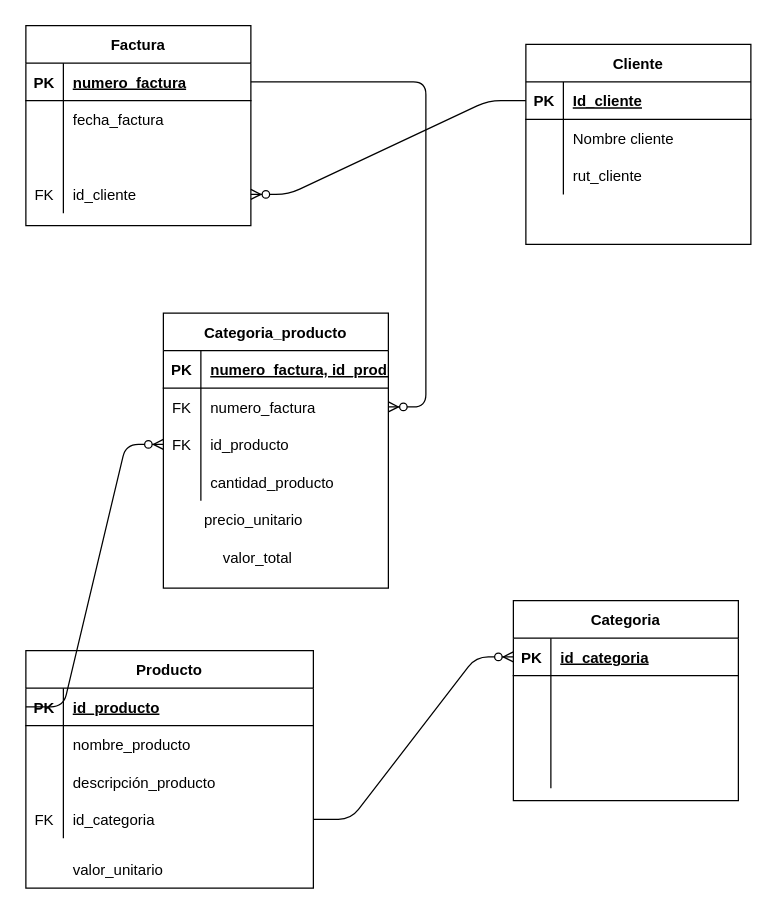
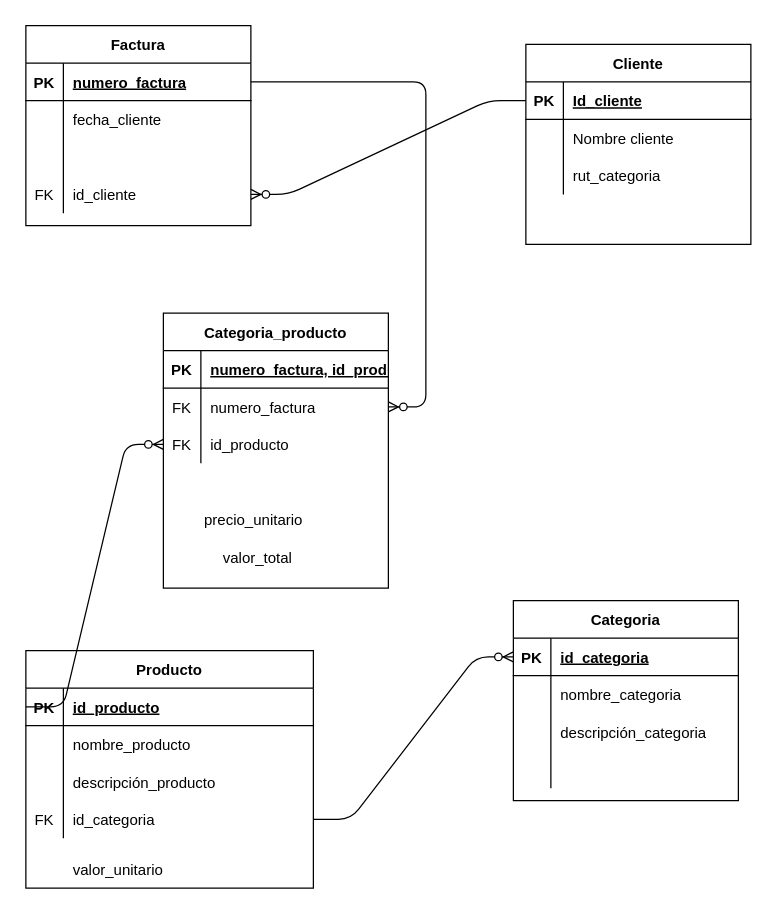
- <mxCell id="59" value="fecha_factura" style="shape=partialRectangle;connectable=0;fillColor=none;top=0;left=0;bottom=0;right=0;align=left;spacingLeft=6;overflow=hidden;" vertex="1" parent="57"><mxGeometry x="30" width="150" height="30" as="geometry" /></mxCell>
+ <mxCell id="59" value="fecha_cliente" style="shape=partialRectangle;connectable=0;fillColor=none;top=0;left=0;bottom=0;right=0;align=left;spacingLeft=6;overflow=hidden;" vertex="1" parent="57"><mxGeometry x="30" width="150" height="30" as="geometry" /></mxCell>
- <mxCell id="11" value="rut_cliente" style="shape=partialRectangle;connectable=0;fillColor=none;top=0;left=0;bottom=0;right=0;align=left;spacingLeft=6;overflow=hidden;" vertex="1" parent="9"><mxGeometry x="30" width="150" height="30" as="geometry" /></mxCell>
+ <mxCell id="11" value="rut_categoria" style="shape=partialRectangle;connectable=0;fillColor=none;top=0;left=0;bottom=0;right=0;align=left;spacingLeft=6;overflow=hidden;" vertex="1" parent="9"><mxGeometry x="30" width="150" height="30" as="geometry" /></mxCell>
- <mxCell id="26" value="cantidad_producto" style="shape=partialRectangle;connectable=0;fillColor=none;top=0;left=0;bottom=0;right=0;align=left;spacingLeft=6;overflow=hidden;" vertex="1" parent="24"><mxGeometry x="30" width="150" height="30" as="geometry" /></mxCell>
+ <mxCell id="46" value="nombre_categoria" style="shape=partialRectangle;connectable=0;fillColor=none;top=0;left=0;bottom=0;right=0;align=left;spacingLeft=6;overflow=hidden;" vertex="1" parent="44"><mxGeometry x="30" width="150" height="30" as="geometry" /></mxCell>
+ <mxCell id="49" value="descripción_categoria" style="shape=partialRectangle;connectable=0;fillColor=none;top=0;left=0;bottom=0;right=0;align=left;spacingLeft=6;overflow=hidden;" vertex="1" parent="47"><mxGeometry x="30" width="150" height="30" as="geometry" /></mxCell>
